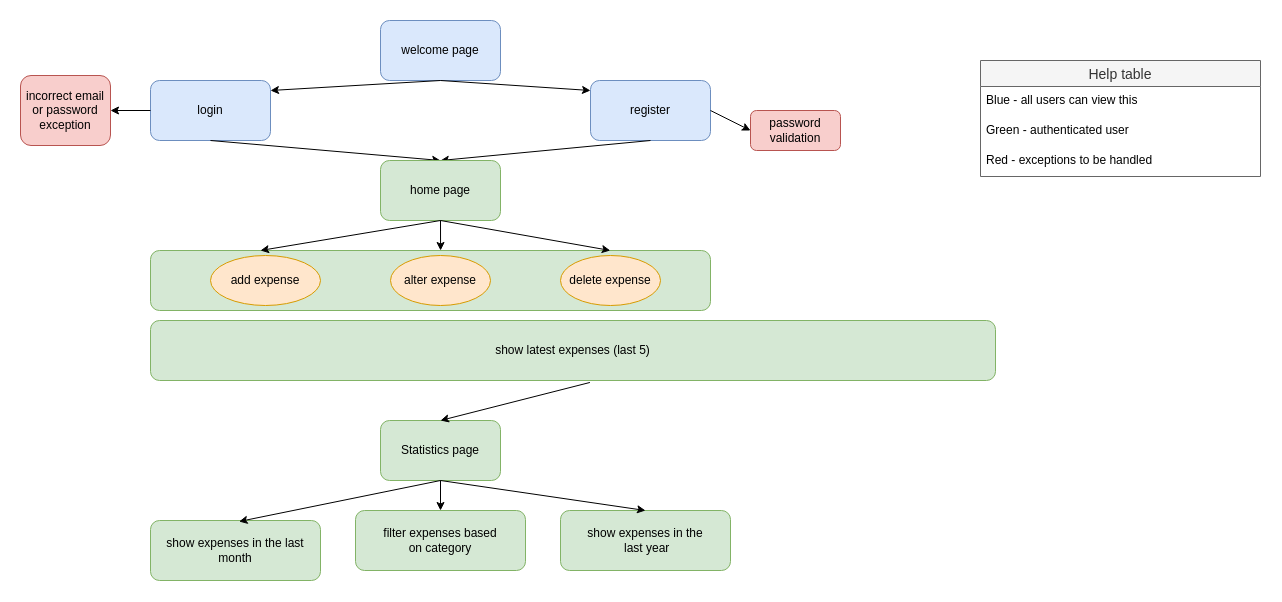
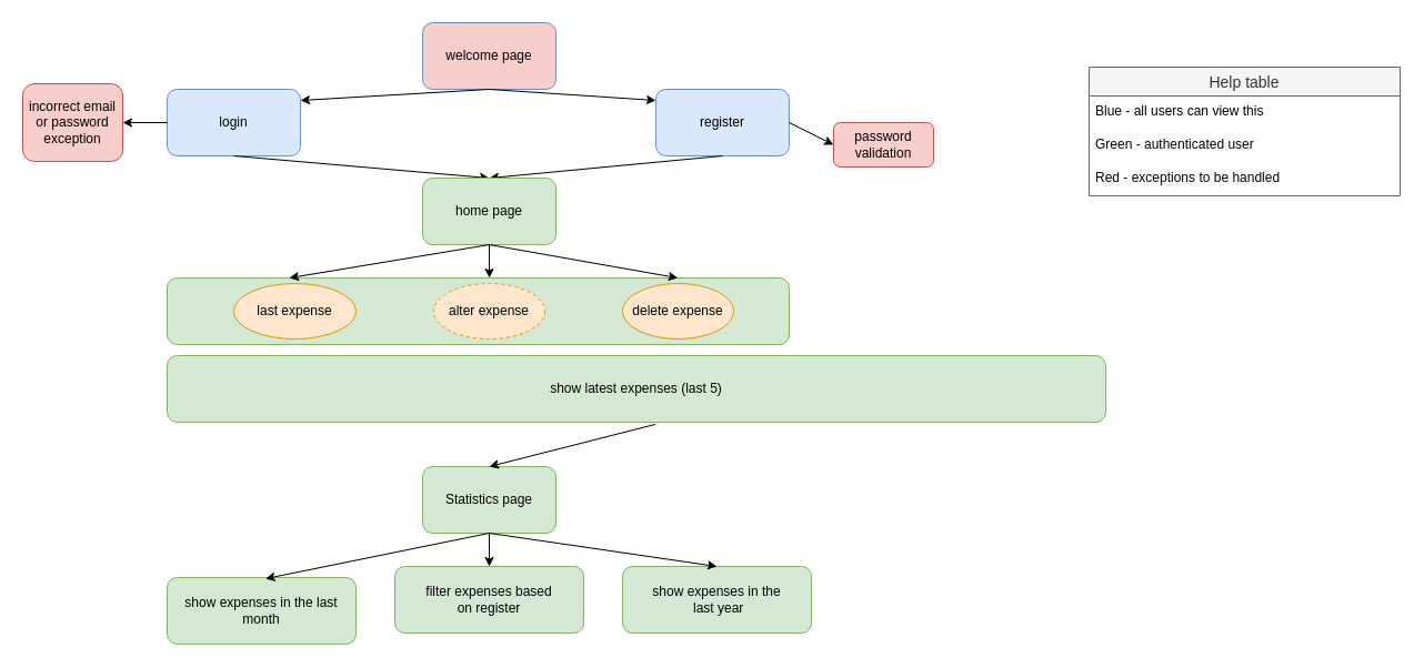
- <mxCell id="3" value="welcome page" style="rounded=1;whiteSpace=wrap;html=1;fillColor=#dae8fc;strokeColor=#6c8ebf;" vertex="1" parent="1"><mxGeometry x="380" y="20" width="120" height="60" as="geometry" /></mxCell>
+ <mxCell id="3" value="welcome page" style="rounded=1;whiteSpace=wrap;html=1;fillColor=#f8cecc;strokeColor=#6c8ebf;" vertex="1" parent="1"><mxGeometry x="380" y="20" width="120" height="60" as="geometry" /></mxCell>
- <mxCell id="13" value="add expense" style="ellipse;whiteSpace=wrap;html=1;fillColor=#ffe6cc;strokeColor=#d79b00;" vertex="1" parent="1"><mxGeometry x="210" y="255" width="110" height="50" as="geometry" /></mxCell>
+ <mxCell id="13" value="last expense" style="ellipse;whiteSpace=wrap;html=1;fillColor=#ffe6cc;strokeColor=#d79b00;" vertex="1" parent="1"><mxGeometry x="210" y="255" width="110" height="50" as="geometry" /></mxCell>
- <mxCell id="15" value="alter expense" style="ellipse;whiteSpace=wrap;html=1;fillColor=#ffe6cc;strokeColor=#d79b00;" vertex="1" parent="1"><mxGeometry x="390" y="255" width="100" height="50" as="geometry" /></mxCell>
+ <mxCell id="15" value="alter expense" style="ellipse;whiteSpace=wrap;html=1;fillColor=#ffe6cc;strokeColor=#d79b00;dashed=1;" vertex="1" parent="1"><mxGeometry x="390" y="255" width="100" height="50" as="geometry" /></mxCell>
- <mxCell id="29" value="&lt;div&gt;filter expenses based&lt;/div&gt;&lt;div&gt;on category&lt;/div&gt;" style="rounded=1;whiteSpace=wrap;html=1;fillColor=#d5e8d4;strokeColor=#82b366;" vertex="1" parent="1"><mxGeometry x="355" y="510" width="170" height="60" as="geometry" /></mxCell>
+ <mxCell id="29" value="&lt;div&gt;filter expenses based&lt;/div&gt;&lt;div&gt;on register&lt;/div&gt;" style="rounded=1;whiteSpace=wrap;html=1;fillColor=#d5e8d4;strokeColor=#82b366;" vertex="1" parent="1"><mxGeometry x="355" y="510" width="170" height="60" as="geometry" /></mxCell>
